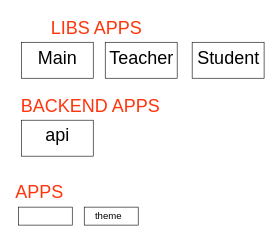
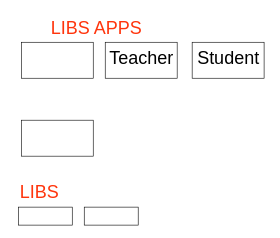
- <mxCell id="7" value="&lt;span style=&quot;font-size: 30px;&quot;&gt;Main&lt;/span&gt;" style="text;html=1;resizable=0;autosize=1;align=center;verticalAlign=middle;points=[];fillColor=none;strokeColor=none;rounded=0;" vertex="1" parent="1"><mxGeometry x="50" y="70" width="90" height="50" as="geometry" /></mxCell>
- <mxCell id="11" value="&lt;font color=&quot;#ff350d&quot;&gt;BACKEND APPS&lt;/font&gt;" style="text;html=1;resizable=0;autosize=1;align=center;verticalAlign=middle;points=[];fillColor=none;strokeColor=none;rounded=0;fontSize=30;" vertex="1" parent="1"><mxGeometry x="20" y="150" width="260" height="50" as="geometry" /></mxCell>
- <mxCell id="9" value="api" style="text;html=1;resizable=0;autosize=1;align=center;verticalAlign=middle;points=[];fillColor=none;strokeColor=none;rounded=0;fontSize=30;" vertex="1" parent="1"><mxGeometry x="65" y="200" width="60" height="50" as="geometry" /></mxCell>
- <mxCell id="12" value="&lt;font color=&quot;#ff350d&quot;&gt;APPS&lt;/font&gt;" style="text;html=1;resizable=0;autosize=1;align=center;verticalAlign=middle;points=[];fillColor=none;strokeColor=none;rounded=0;fontSize=30;" vertex="1" parent="1"><mxGeometry x="20" y="295" width="90" height="50" as="geometry" /></mxCell>
+ <mxCell id="12" value="&lt;font color=&quot;#ff350d&quot;&gt;LIBS&lt;/font&gt;" style="text;html=1;resizable=0;autosize=1;align=center;verticalAlign=middle;points=[];fillColor=none;strokeColor=none;rounded=0;fontSize=30;" vertex="1" parent="1"><mxGeometry x="20" y="295" width="90" height="50" as="geometry" /></mxCell>
- <mxCell id="15" value="theme" style="text;html=1;resizable=0;autosize=1;align=center;verticalAlign=middle;points=[];fillColor=none;strokeColor=none;rounded=0;fontSize=16;" vertex="1" parent="1"><mxGeometry x="145" y="345" width="70" height="30" as="geometry" /></mxCell>
